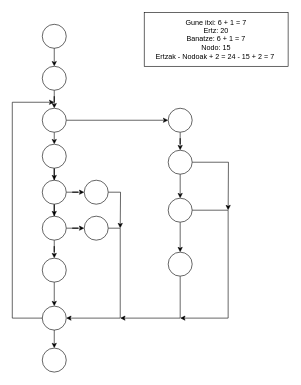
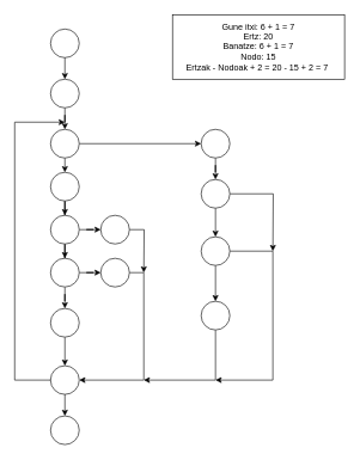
- <mxCell id="36" value="Gune itxi: 6 + 1 = 7&lt;br&gt;Ertz: 20&lt;br&gt;Banatze: 6 + 1 = 7&lt;br&gt;Nodo: 15&lt;br&gt;Ertzak - Nodoak + 2 = 24 - 15 + 2 = 7&amp;nbsp;" style="rounded=0;whiteSpace=wrap;html=1;" vertex="1" parent="1"><mxGeometry x="240" y="20" width="240" height="90" as="geometry" /></mxCell>
+ <mxCell id="36" value="Gune itxi: 6 + 1 = 7&lt;br&gt;Ertz: 20&lt;br&gt;Banatze: 6 + 1 = 7&lt;br&gt;Nodo: 15&lt;br&gt;Ertzak - Nodoak + 2 = 20 - 15 + 2 = 7&amp;nbsp;" style="rounded=0;whiteSpace=wrap;html=1;" vertex="1" parent="1"><mxGeometry x="240" y="20" width="240" height="90" as="geometry" /></mxCell>
